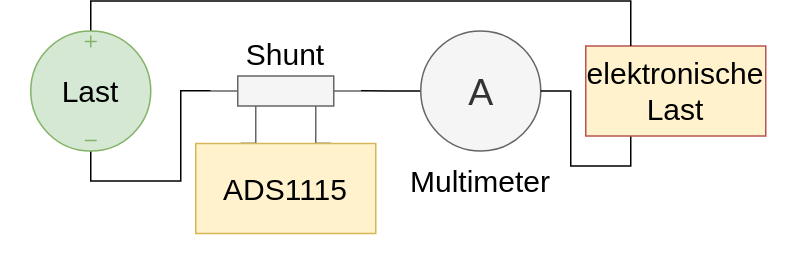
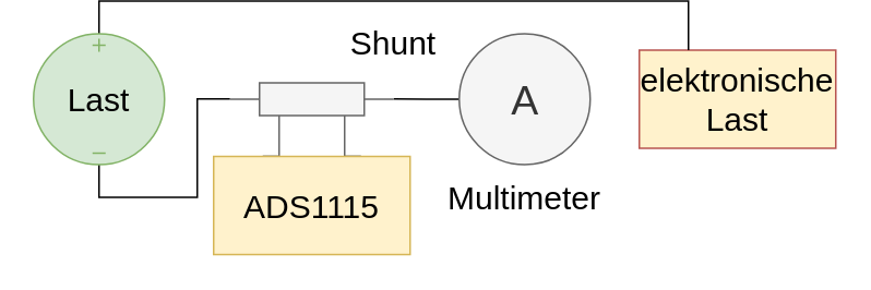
- <mxCell id="13" value="&lt;font style=&quot;font-size: 20px;&quot;&gt;Shunt&lt;/font&gt;" style="text;html=1;strokeColor=none;fillColor=none;align=center;verticalAlign=middle;whiteSpace=wrap;rounded=0;" vertex="1" parent="1"><mxGeometry x="160" y="20" width="60" height="30" as="geometry" /></mxCell>
+ <mxCell id="13" value="&lt;font style=&quot;font-size: 20px;&quot;&gt;Shunt&lt;/font&gt;" style="text;html=1;strokeColor=none;fillColor=none;align=center;verticalAlign=middle;whiteSpace=wrap;rounded=0;" vertex="1" parent="1"><mxGeometry x="210" y="10" width="60" height="30" as="geometry" /></mxCell>
- <mxCell id="9" style="edgeStyle=orthogonalEdgeStyle;rounded=0;orthogonalLoop=1;jettySize=auto;html=1;exitX=0.25;exitY=1;exitDx=0;exitDy=0;endArrow=none;endFill=0;fontSize=20;" edge="1" parent="1" source="10" target="3"><mxGeometry relative="1" as="geometry"><Array as="points"><mxPoint x="420" y="110" /><mxPoint x="380" y="110" /><mxPoint x="380" y="60" /></Array></mxGeometry></mxCell>
